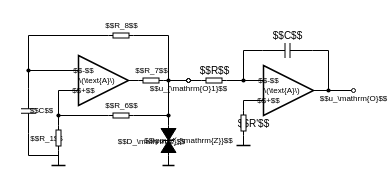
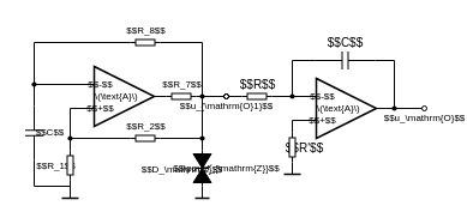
- <mxCell id="20" value="$$R_6$$" style="text;html=1;align=center;verticalAlign=middle;resizable=1;points=[];autosize=1;strokeColor=none;fillColor=none;fontSize=8;movable=1;rotatable=1;deletable=1;editable=1;connectable=1;" parent="1" vertex="1"><mxGeometry x="113" y="100" width="15" height="10" as="geometry" /></mxCell>
+ <mxCell id="20" value="$$R_2$$" style="text;html=1;align=center;verticalAlign=middle;resizable=1;points=[];autosize=1;strokeColor=none;fillColor=none;fontSize=8;movable=1;rotatable=1;deletable=1;editable=1;connectable=1;" parent="1" vertex="1"><mxGeometry x="113" y="100" width="15" height="10" as="geometry" /></mxCell>
